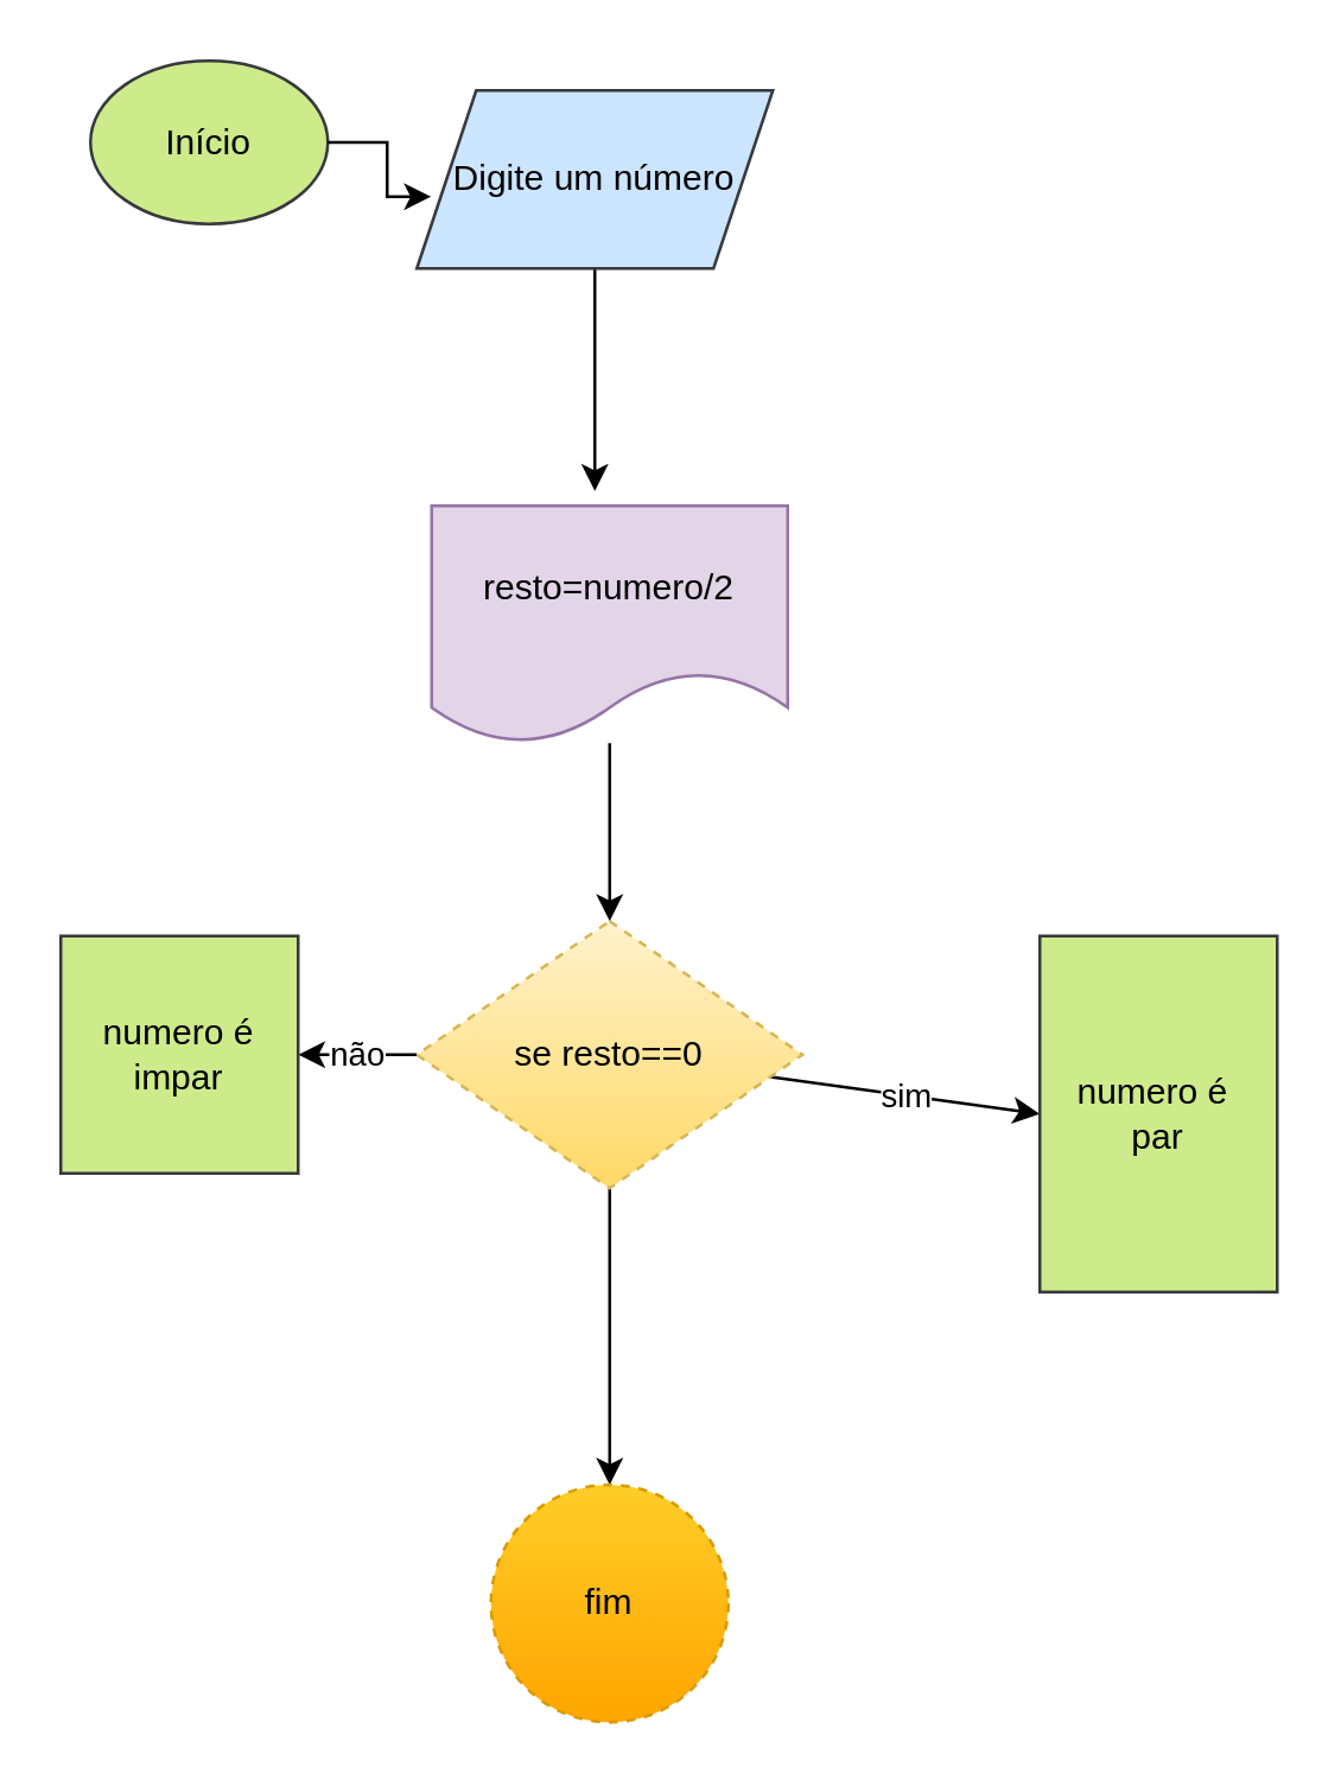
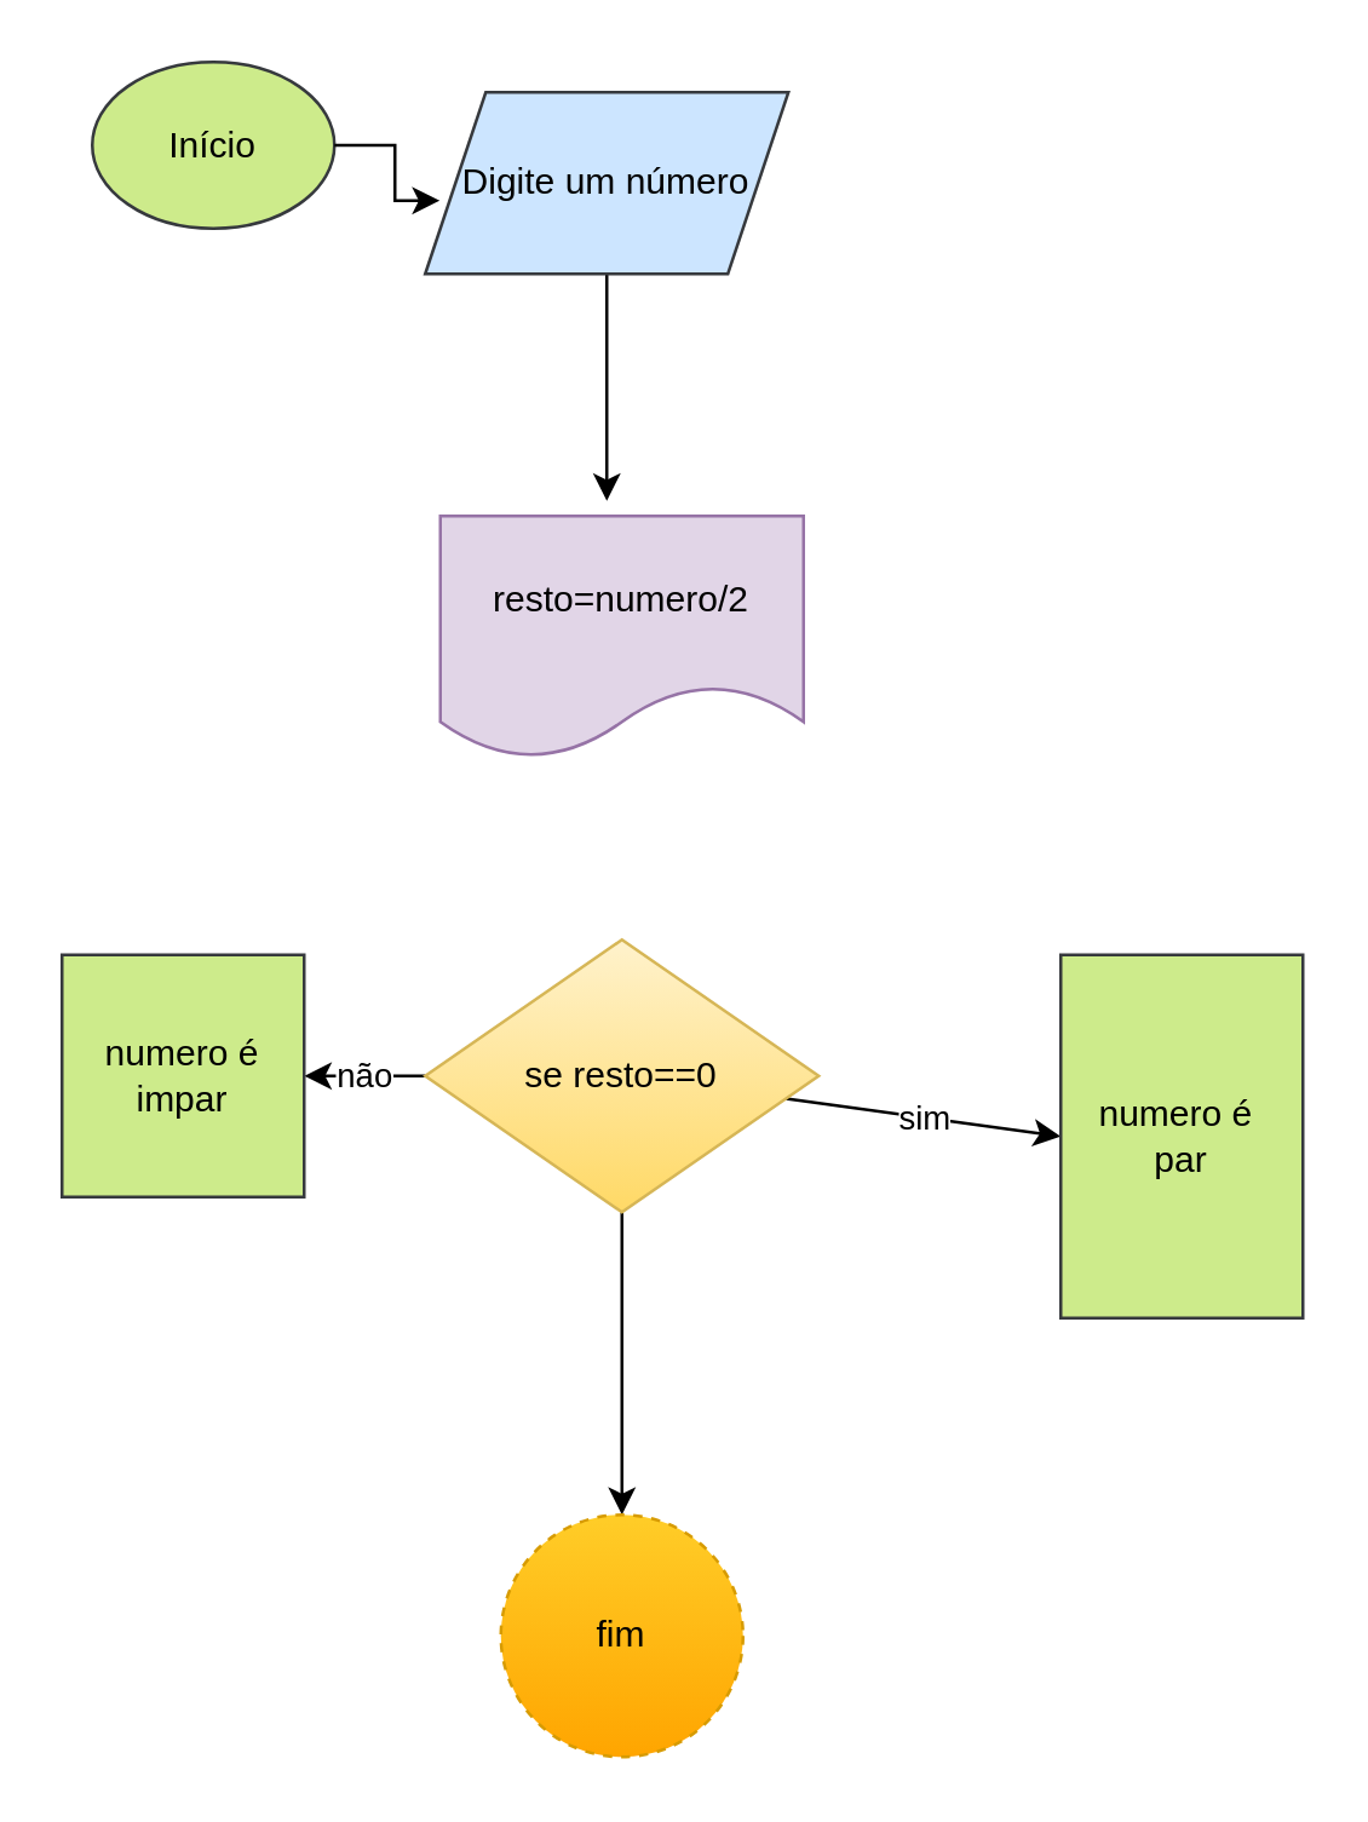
- <mxCell id="12" value="" style="edgeStyle=none;html=1;" parent="1" source="13" target="10" edge="1"><mxGeometry relative="1" as="geometry" /></mxCell>
- <mxCell id="10" value="se resto==0" style="rhombus;whiteSpace=wrap;html=1;fillColor=#fff2cc;gradientColor=#ffd966;strokeColor=#d6b656;dashed=1;" parent="1" vertex="1"><mxGeometry x="140" y="310" width="130" height="90" as="geometry" /></mxCell>
+ <mxCell id="10" value="se resto==0" style="rhombus;whiteSpace=wrap;html=1;fillColor=#fff2cc;gradientColor=#ffd966;strokeColor=#d6b656;" parent="1" vertex="1"><mxGeometry x="140" y="310" width="130" height="90" as="geometry" /></mxCell>
